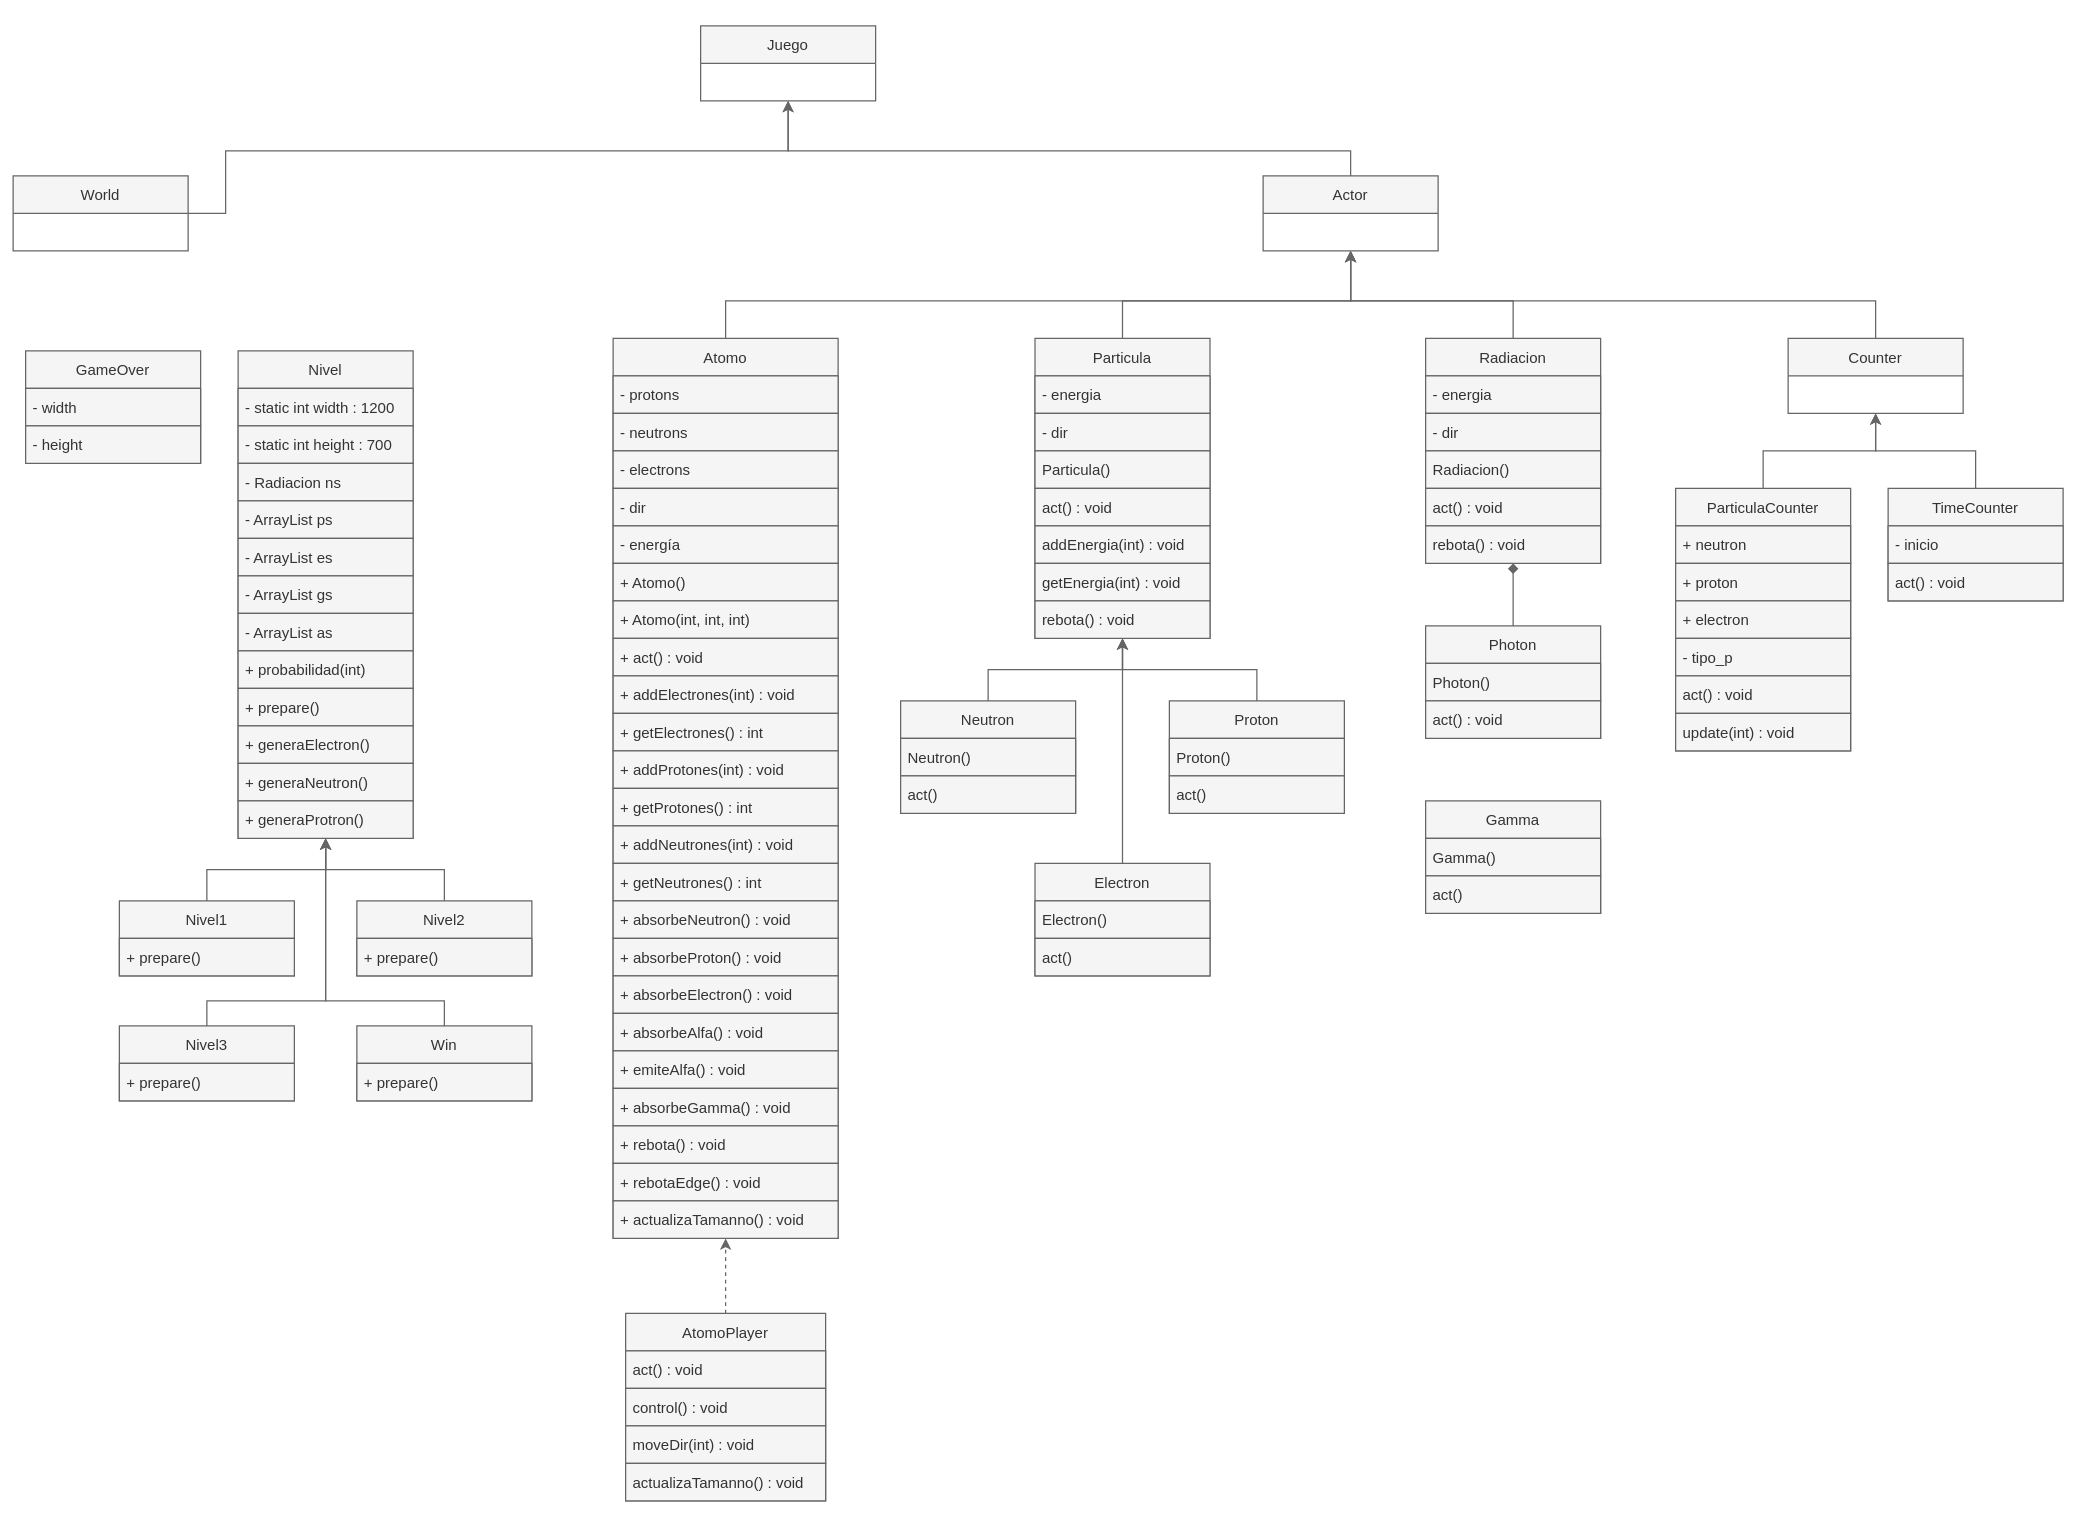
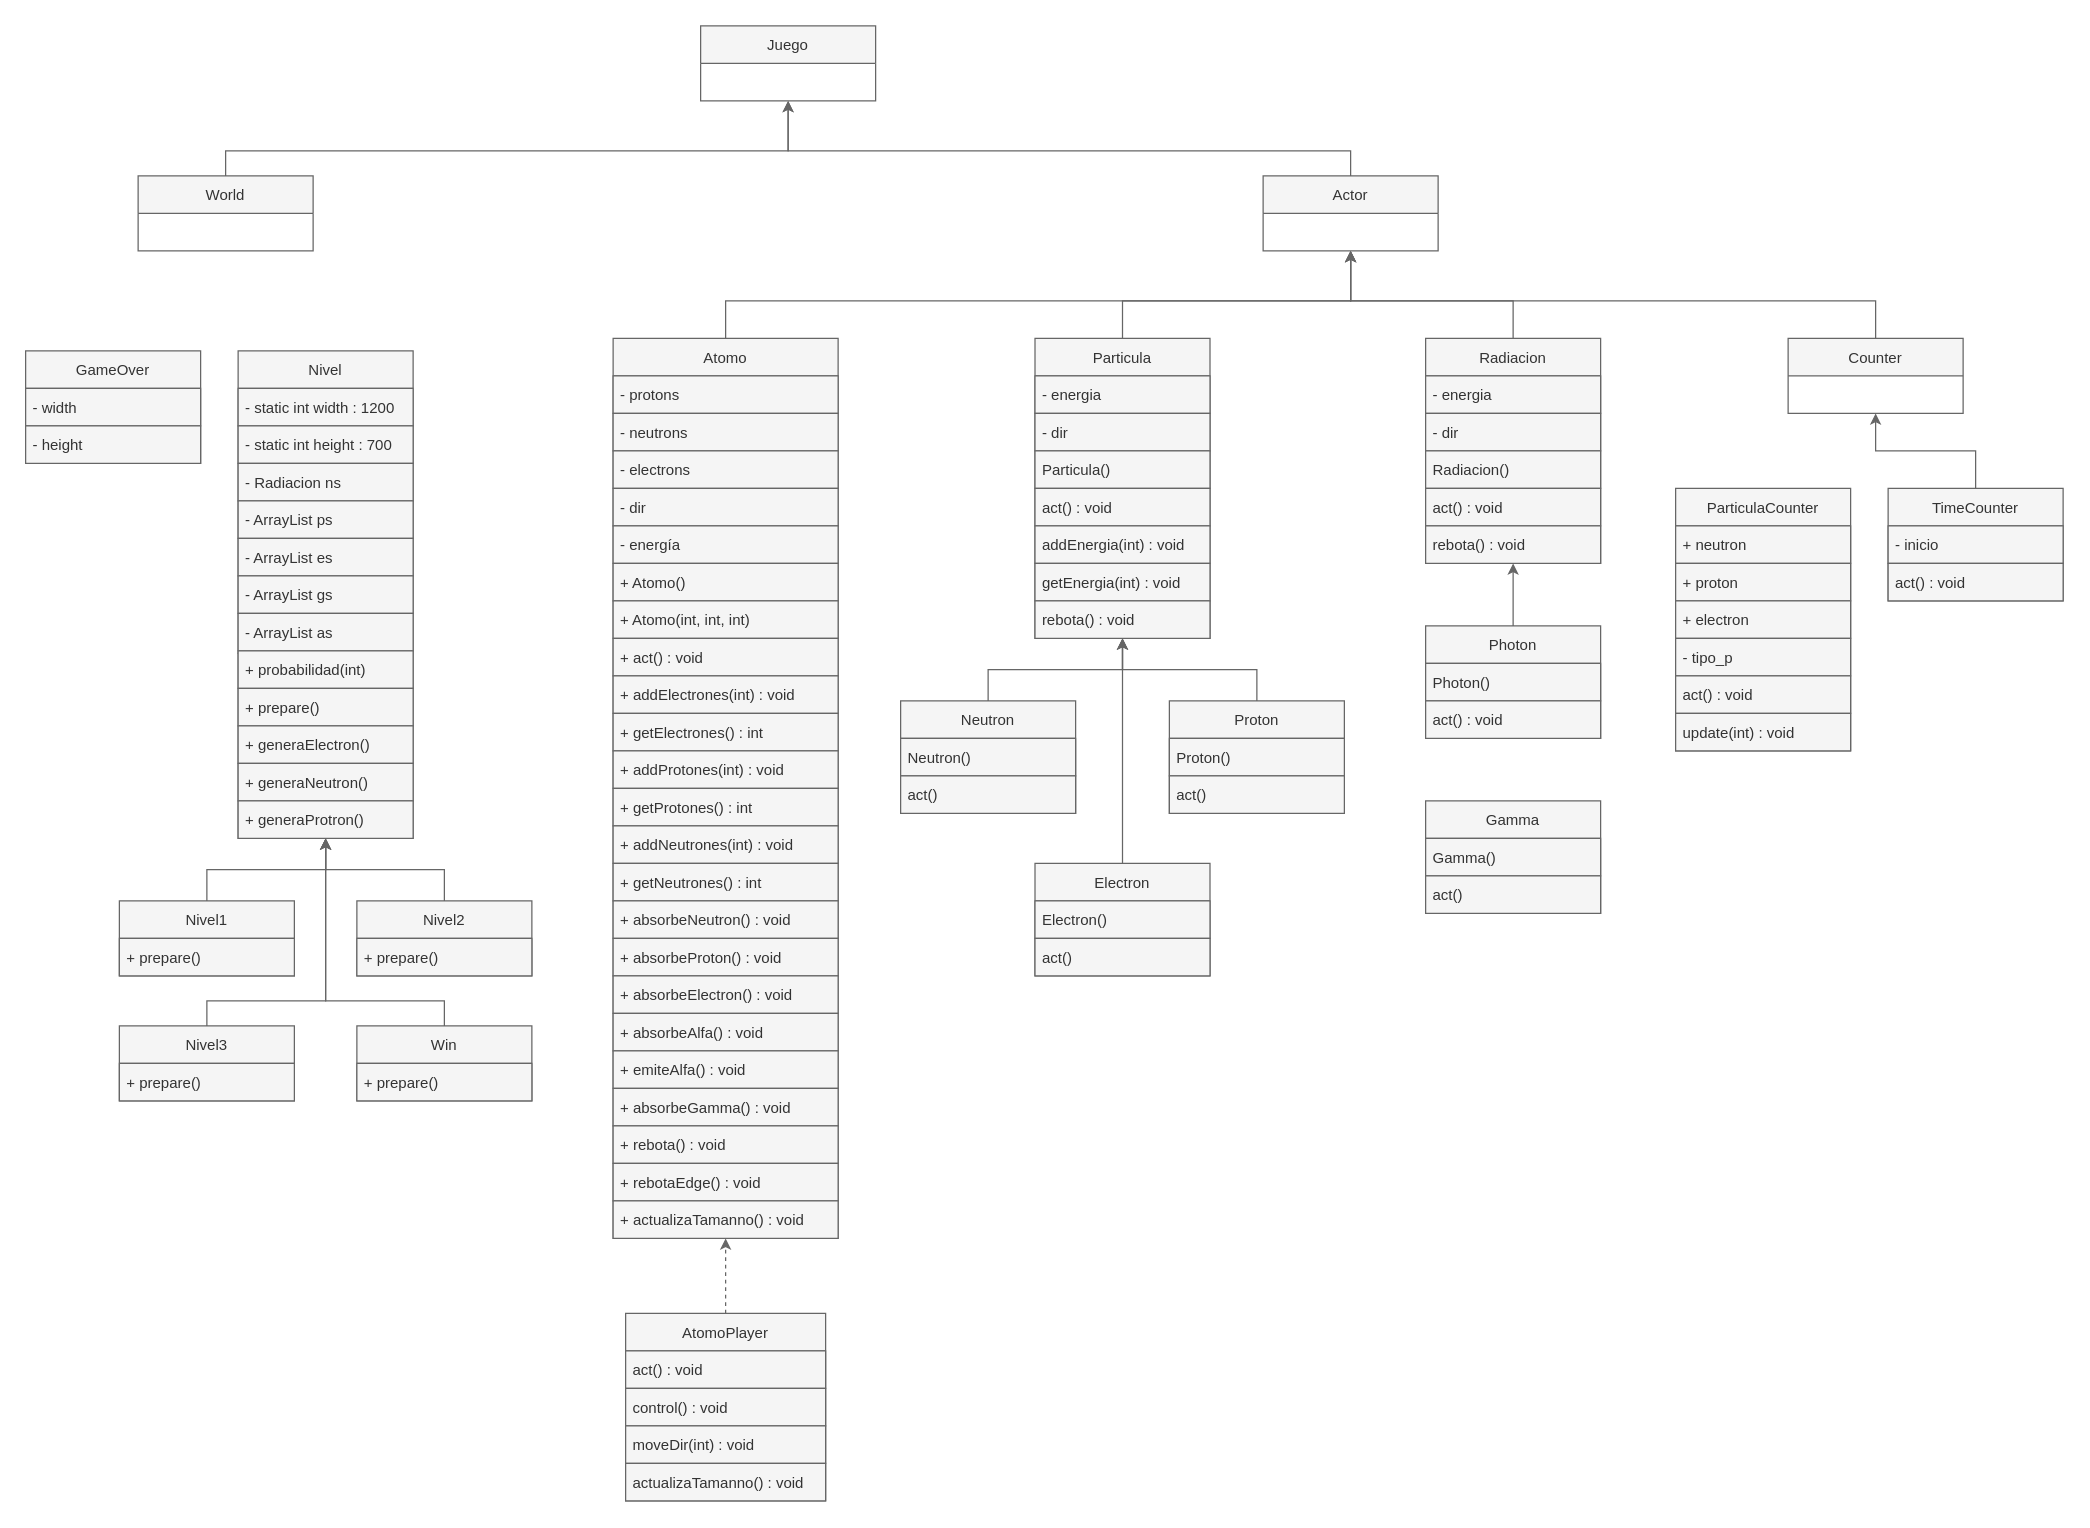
- <mxCell id="26" value="World" style="swimlane;fontStyle=0;childLayout=stackLayout;horizontal=1;startSize=30;horizontalStack=0;resizeParent=1;resizeParentMax=0;resizeLast=0;collapsible=1;marginBottom=0;strokeColor=#666666;fillColor=#f5f5f5;fontColor=#333333;" parent="1" vertex="1"><mxGeometry x="10" y="140" width="140" height="60" as="geometry" /></mxCell>
+ <mxCell id="26" value="World" style="swimlane;fontStyle=0;childLayout=stackLayout;horizontal=1;startSize=30;horizontalStack=0;resizeParent=1;resizeParentMax=0;resizeLast=0;collapsible=1;marginBottom=0;strokeColor=#666666;fillColor=#f5f5f5;fontColor=#333333;" parent="1" vertex="1"><mxGeometry x="110" y="140" width="140" height="60" as="geometry" /></mxCell>
- <mxCell id="104" style="edgeStyle=orthogonalEdgeStyle;rounded=0;orthogonalLoop=1;jettySize=auto;html=1;strokeColor=#666666;fillColor=#f5f5f5;" edge="1" parent="1" source="105" target="103"><mxGeometry relative="1" as="geometry" /></mxCell>
- <mxCell id="88" style="edgeStyle=orthogonalEdgeStyle;rounded=0;orthogonalLoop=1;jettySize=auto;html=1;fillColor=#f5f5f5;strokeColor=#666666;endArrow=diamond;" parent="1" source="89" target="82" edge="1"><mxGeometry relative="1" as="geometry" /></mxCell>
+ <mxCell id="88" style="edgeStyle=orthogonalEdgeStyle;rounded=0;orthogonalLoop=1;jettySize=auto;html=1;fillColor=#f5f5f5;strokeColor=#666666;" parent="1" source="89" target="82" edge="1"><mxGeometry relative="1" as="geometry" /></mxCell>
